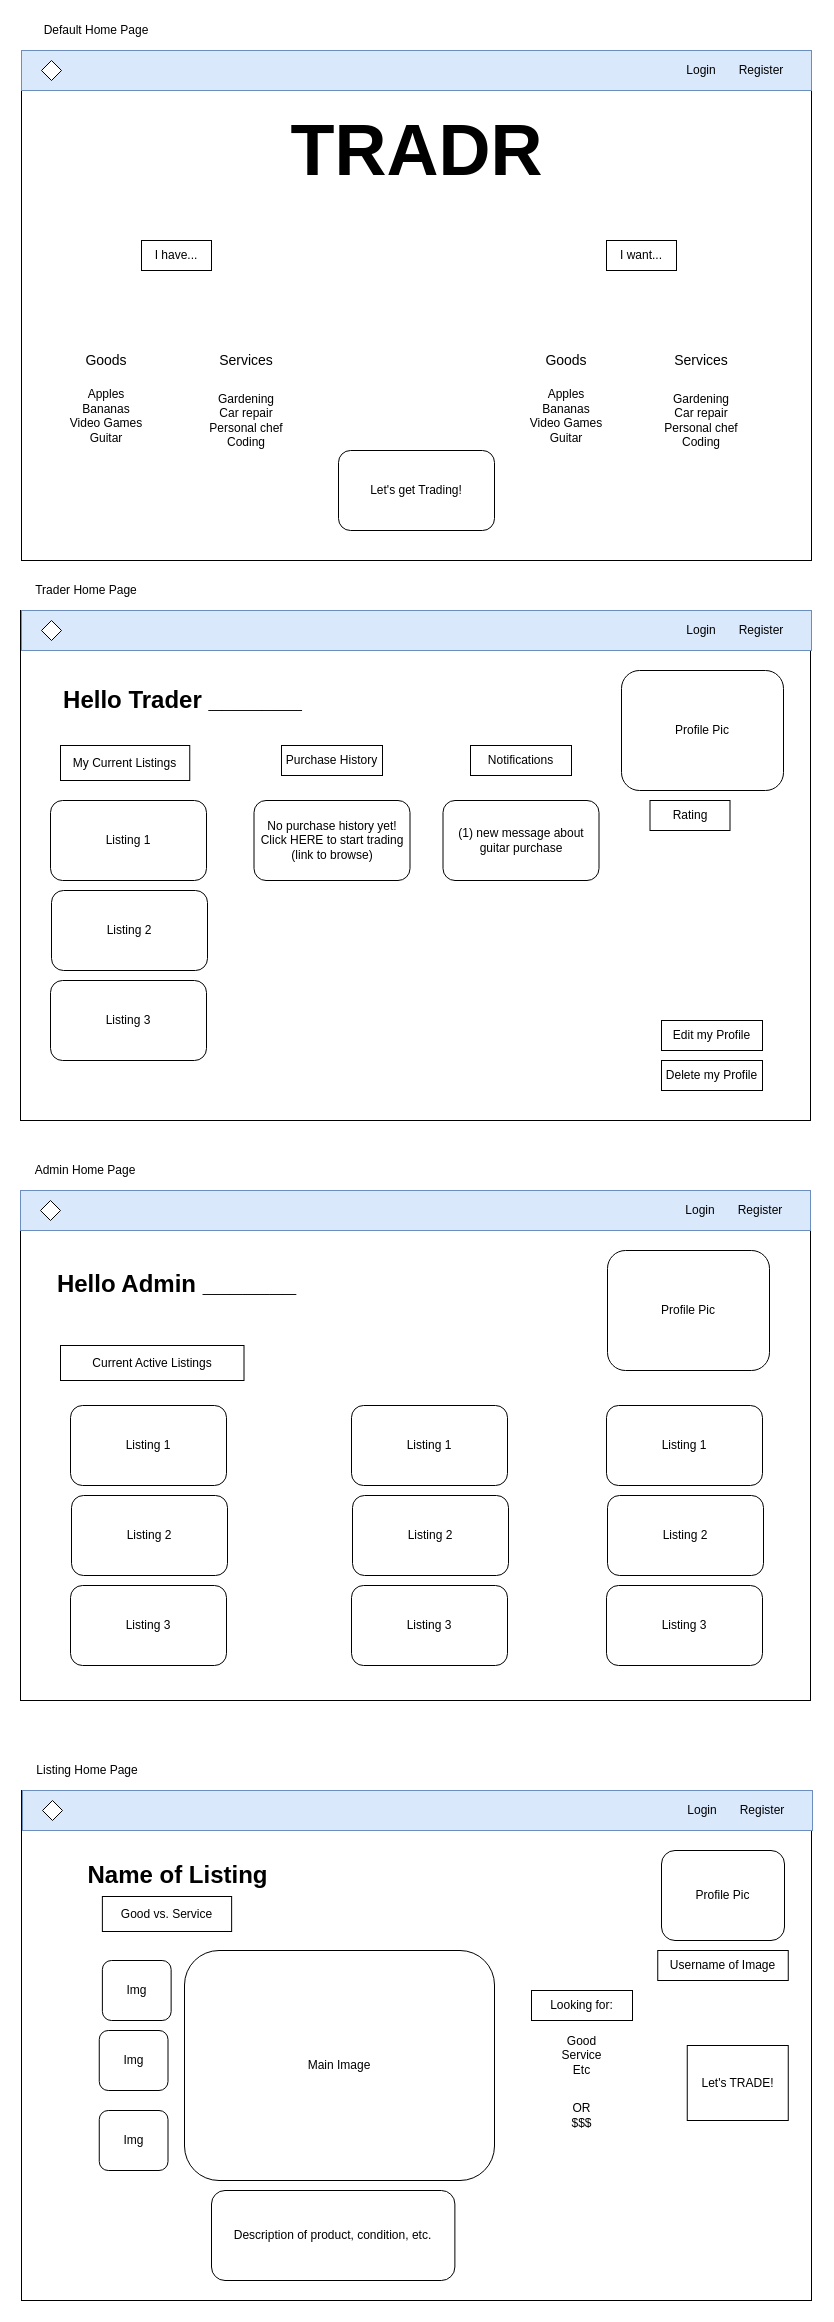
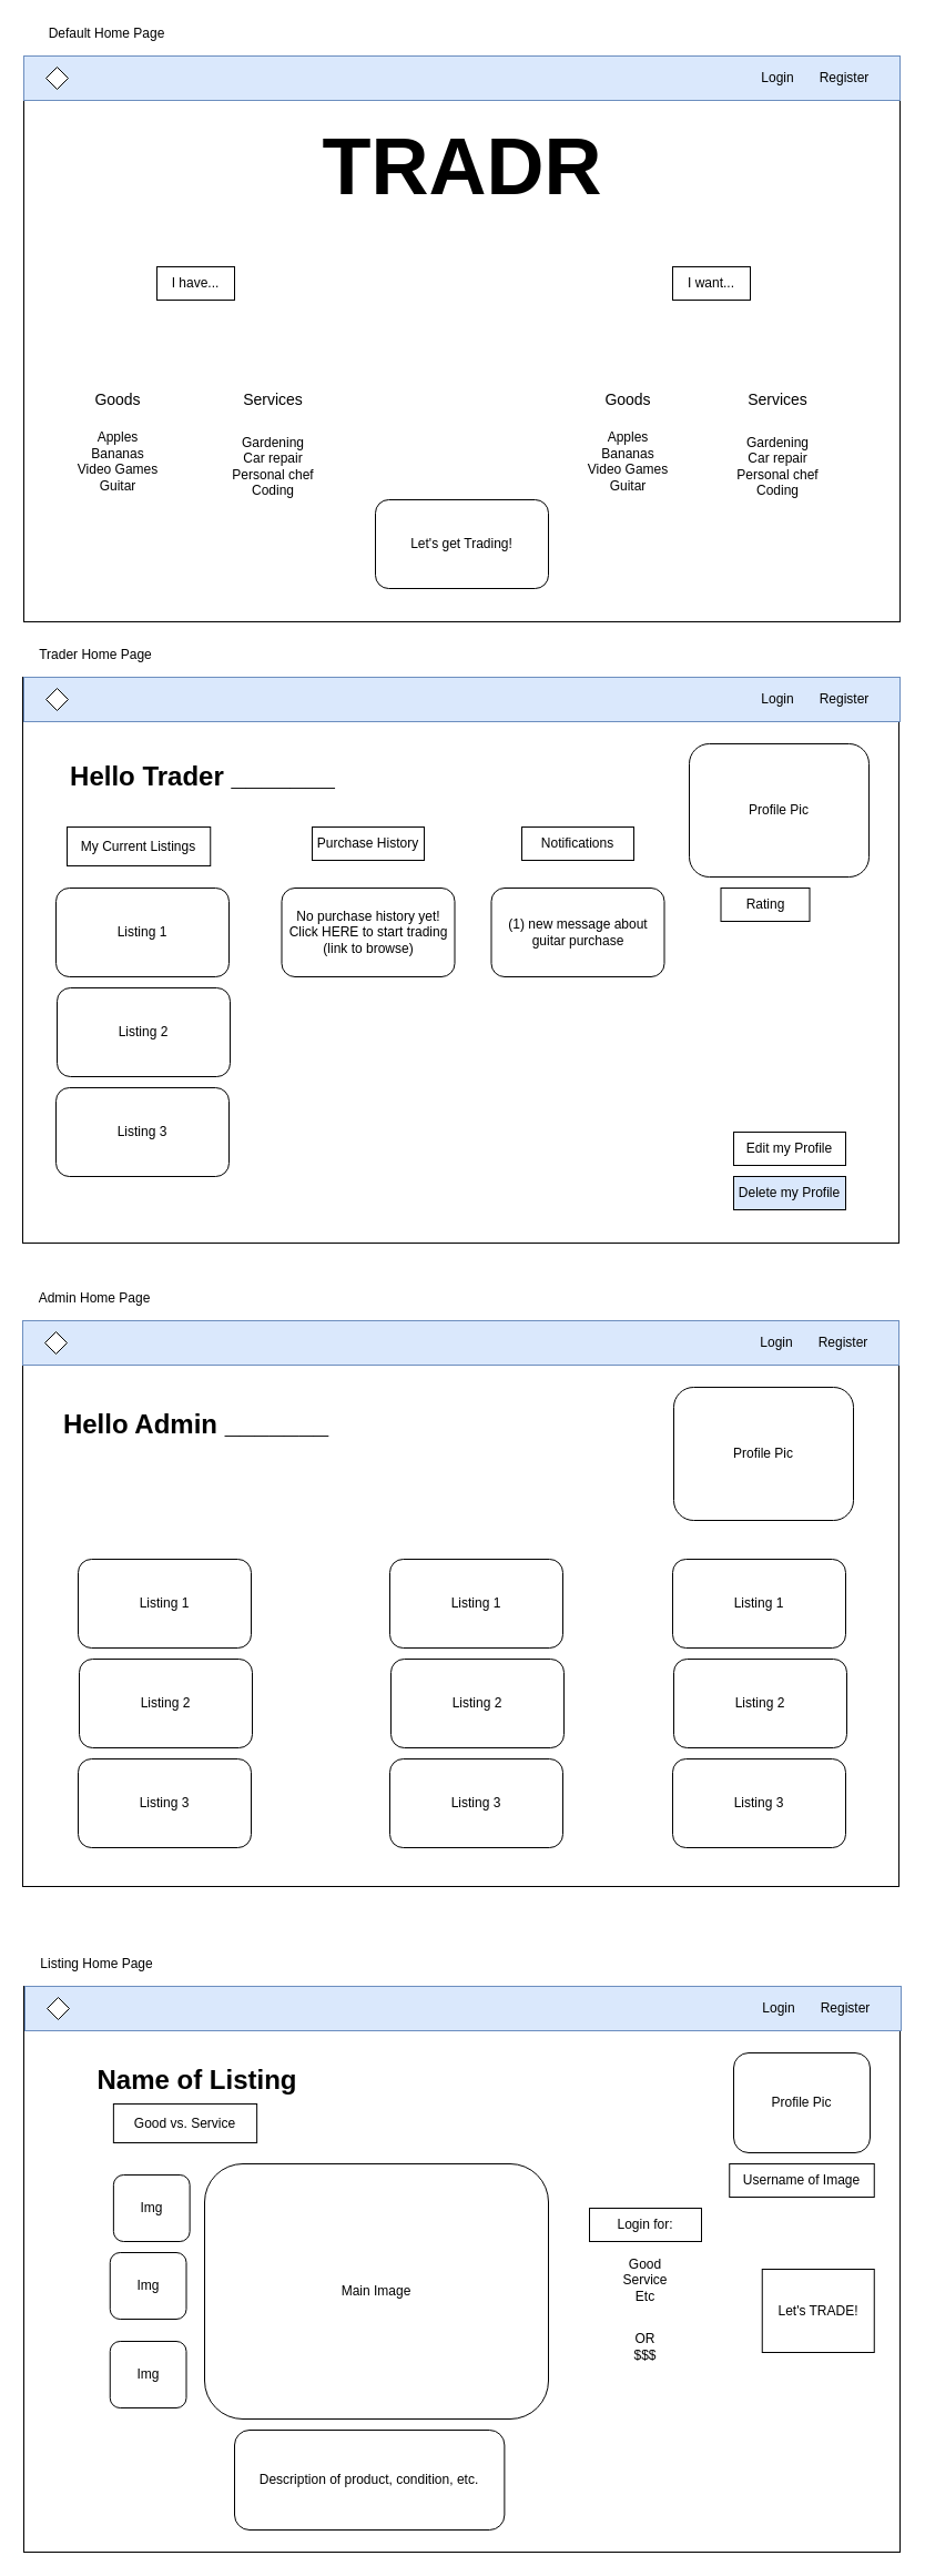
- <mxCell id="42" value="Delete my Profile" style="rounded=0;whiteSpace=wrap;html=1;" vertex="1" parent="1"><mxGeometry x="661" y="1060" width="101" height="30" as="geometry" /></mxCell>
+ <mxCell id="42" value="Delete my Profile" style="rounded=0;whiteSpace=wrap;html=1;fillColor=#dae8fc;" vertex="1" parent="1"><mxGeometry x="661" y="1060" width="101" height="30" as="geometry" /></mxCell>
- <mxCell id="47" value="Current Active Listings" style="rounded=0;whiteSpace=wrap;html=1;" vertex="1" parent="1"><mxGeometry x="60" y="1345" width="183.5" height="35" as="geometry" /></mxCell>
- <mxCell id="69" value="Looking for:" style="rounded=0;whiteSpace=wrap;html=1;" vertex="1" parent="1"><mxGeometry x="531" y="1990" width="101" height="30" as="geometry" /></mxCell>
+ <mxCell id="69" value="Login for:" style="rounded=0;whiteSpace=wrap;html=1;" vertex="1" parent="1"><mxGeometry x="531" y="1990" width="101" height="30" as="geometry" /></mxCell>
